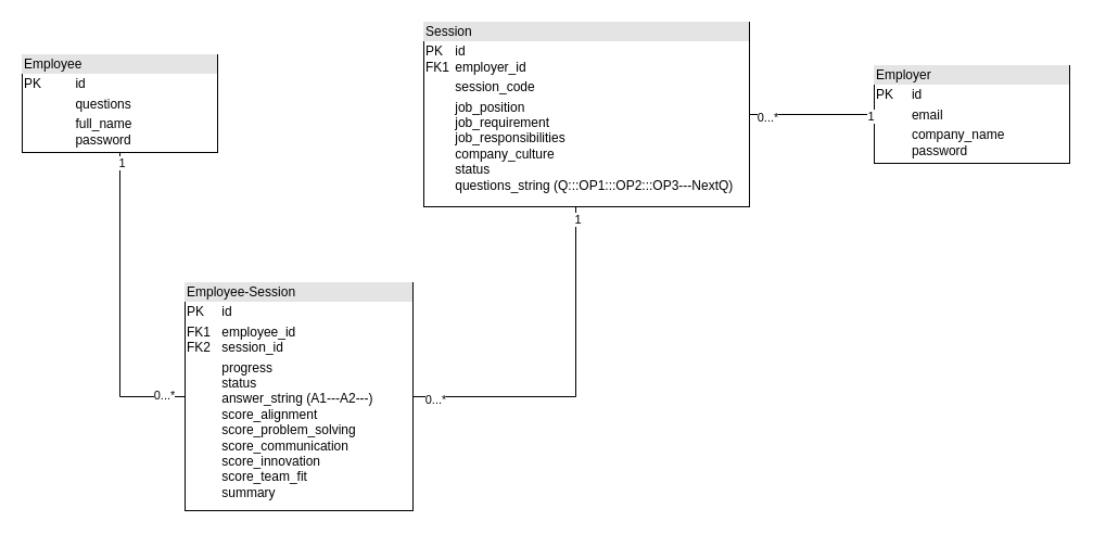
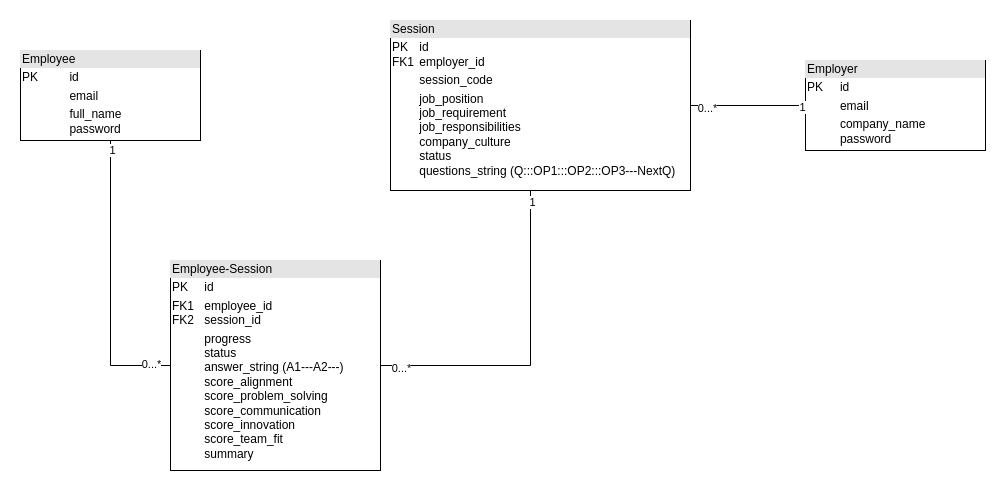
- <mxCell id="5" value="&lt;div style=&quot;box-sizing:border-box;width:100%;background:#e4e4e4;padding:2px;&quot;&gt;Employee&lt;/div&gt;&lt;table style=&quot;width:100%;font-size:1em;&quot; cellpadding=&quot;2&quot; cellspacing=&quot;0&quot;&gt;&lt;tbody&gt;&lt;tr&gt;&lt;td&gt;PK&lt;/td&gt;&lt;td&gt;id&lt;/td&gt;&lt;/tr&gt;&lt;tr&gt;&lt;td&gt;&lt;/td&gt;&lt;td&gt;questions&lt;/td&gt;&lt;/tr&gt;&lt;tr&gt;&lt;td&gt;&lt;/td&gt;&lt;td&gt;full_name&lt;br&gt;password&lt;/td&gt;&lt;/tr&gt;&lt;/tbody&gt;&lt;/table&gt;" style="verticalAlign=top;align=left;overflow=fill;html=1;" parent="1" vertex="1"><mxGeometry x="20" y="50" width="180" height="90" as="geometry" /></mxCell>
+ <mxCell id="5" value="&lt;div style=&quot;box-sizing:border-box;width:100%;background:#e4e4e4;padding:2px;&quot;&gt;Employee&lt;/div&gt;&lt;table style=&quot;width:100%;font-size:1em;&quot; cellpadding=&quot;2&quot; cellspacing=&quot;0&quot;&gt;&lt;tbody&gt;&lt;tr&gt;&lt;td&gt;PK&lt;/td&gt;&lt;td&gt;id&lt;/td&gt;&lt;/tr&gt;&lt;tr&gt;&lt;td&gt;&lt;/td&gt;&lt;td&gt;email&lt;/td&gt;&lt;/tr&gt;&lt;tr&gt;&lt;td&gt;&lt;/td&gt;&lt;td&gt;full_name&lt;br&gt;password&lt;/td&gt;&lt;/tr&gt;&lt;/tbody&gt;&lt;/table&gt;" style="verticalAlign=top;align=left;overflow=fill;html=1;" parent="1" vertex="1"><mxGeometry x="20" y="50" width="180" height="90" as="geometry" /></mxCell>
